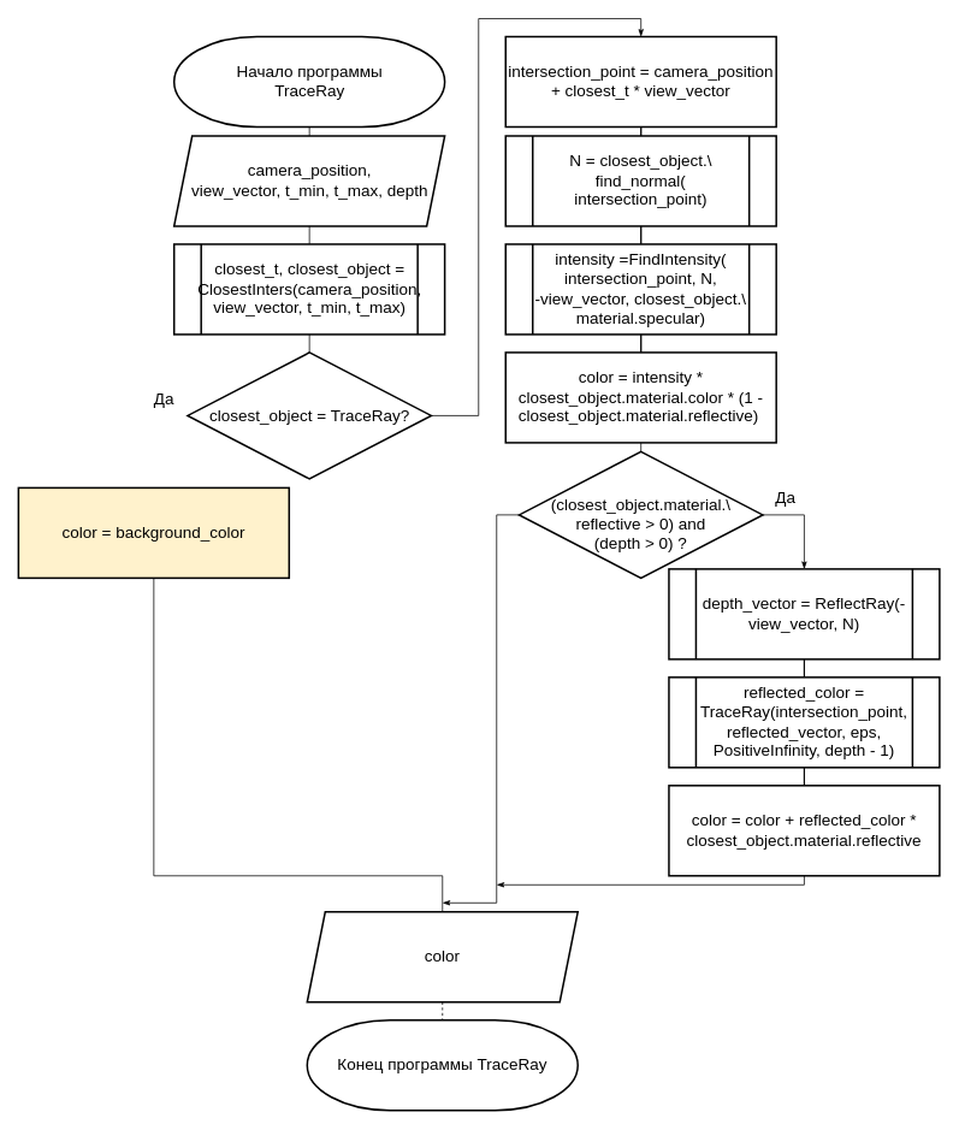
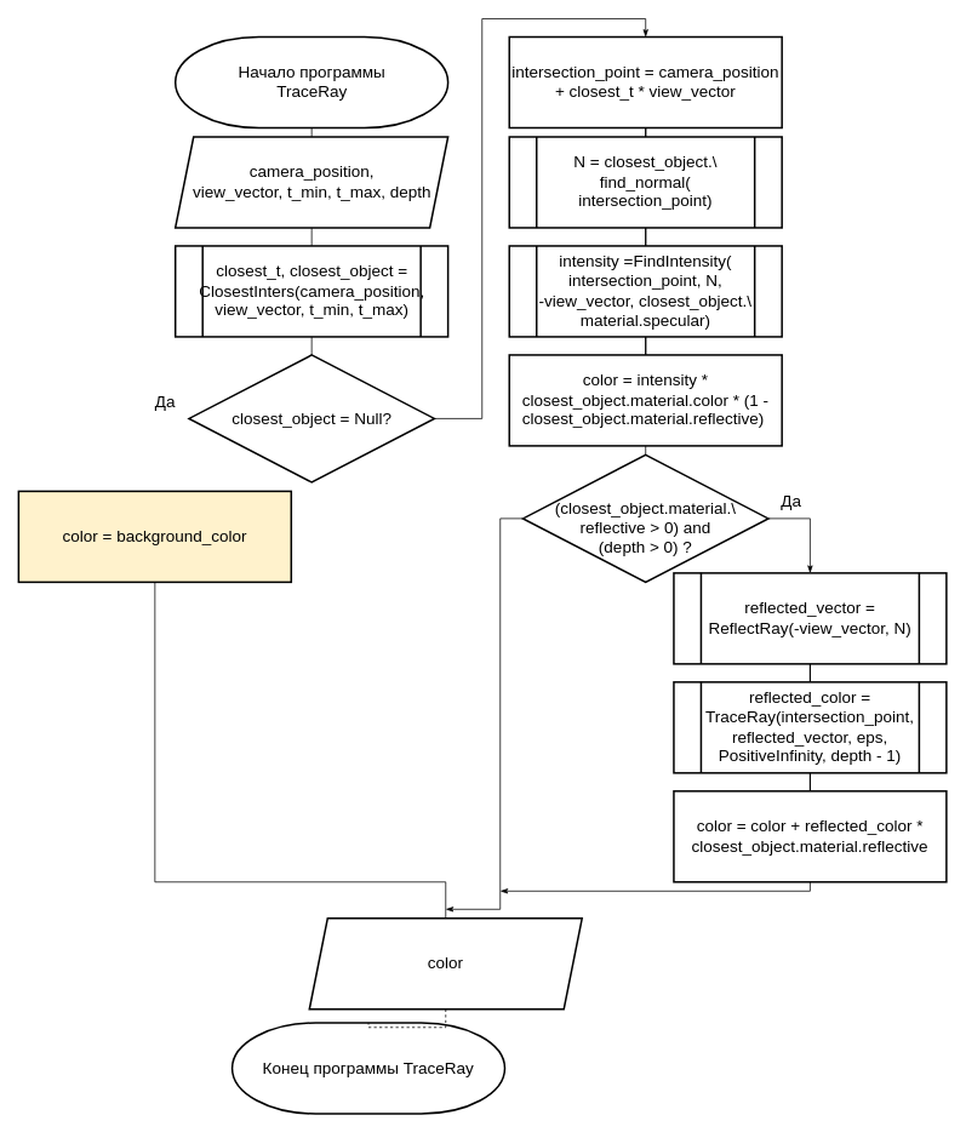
- <mxCell id="7" value="closest_object = TraceRay?" style="rhombus;whiteSpace=wrap;html=1;strokeWidth=2;fontSize=18;" parent="1" vertex="1"><mxGeometry x="207.5" y="390" width="270" height="140" as="geometry" /></mxCell>
+ <mxCell id="7" value="closest_object = Null?" style="rhombus;whiteSpace=wrap;html=1;strokeWidth=2;fontSize=18;" parent="1" vertex="1"><mxGeometry x="207.5" y="390" width="270" height="140" as="geometry" /></mxCell>
- <mxCell id="28" value="depth_vector = ReflectRay(-view_vector, N)" style="shape=process;whiteSpace=wrap;html=1;backgroundOutline=1;strokeWidth=2;fontSize=18;" parent="1" vertex="1"><mxGeometry x="741" y="630" width="300" height="100" as="geometry" /></mxCell>
+ <mxCell id="28" value="reflected_vector = ReflectRay(-view_vector, N)" style="shape=process;whiteSpace=wrap;html=1;backgroundOutline=1;strokeWidth=2;fontSize=18;" parent="1" vertex="1"><mxGeometry x="741" y="630" width="300" height="100" as="geometry" /></mxCell>
- <mxCell id="15" value="Конец программы TraceRay" style="strokeWidth=2;html=1;shape=mxgraph.flowchart.terminator;whiteSpace=wrap;fontSize=18;" parent="1" vertex="1"><mxGeometry x="340" y="1130" width="300" height="100" as="geometry" /></mxCell>
+ <mxCell id="15" value="Конец программы TraceRay" style="strokeWidth=2;html=1;shape=mxgraph.flowchart.terminator;whiteSpace=wrap;fontSize=18;" parent="1" vertex="1"><mxGeometry x="255" y="1125" width="300" height="100" as="geometry" /></mxCell>
